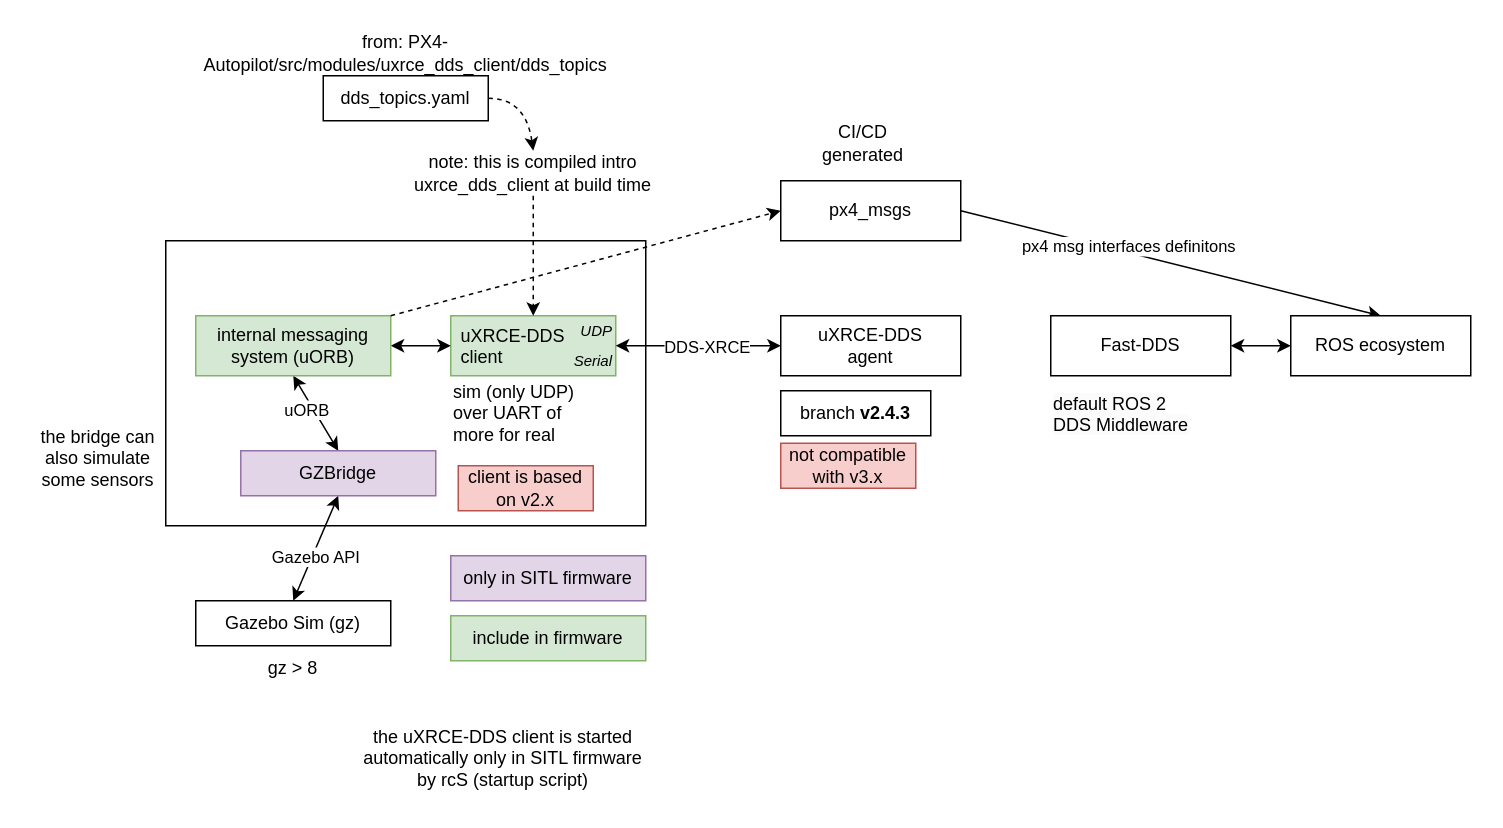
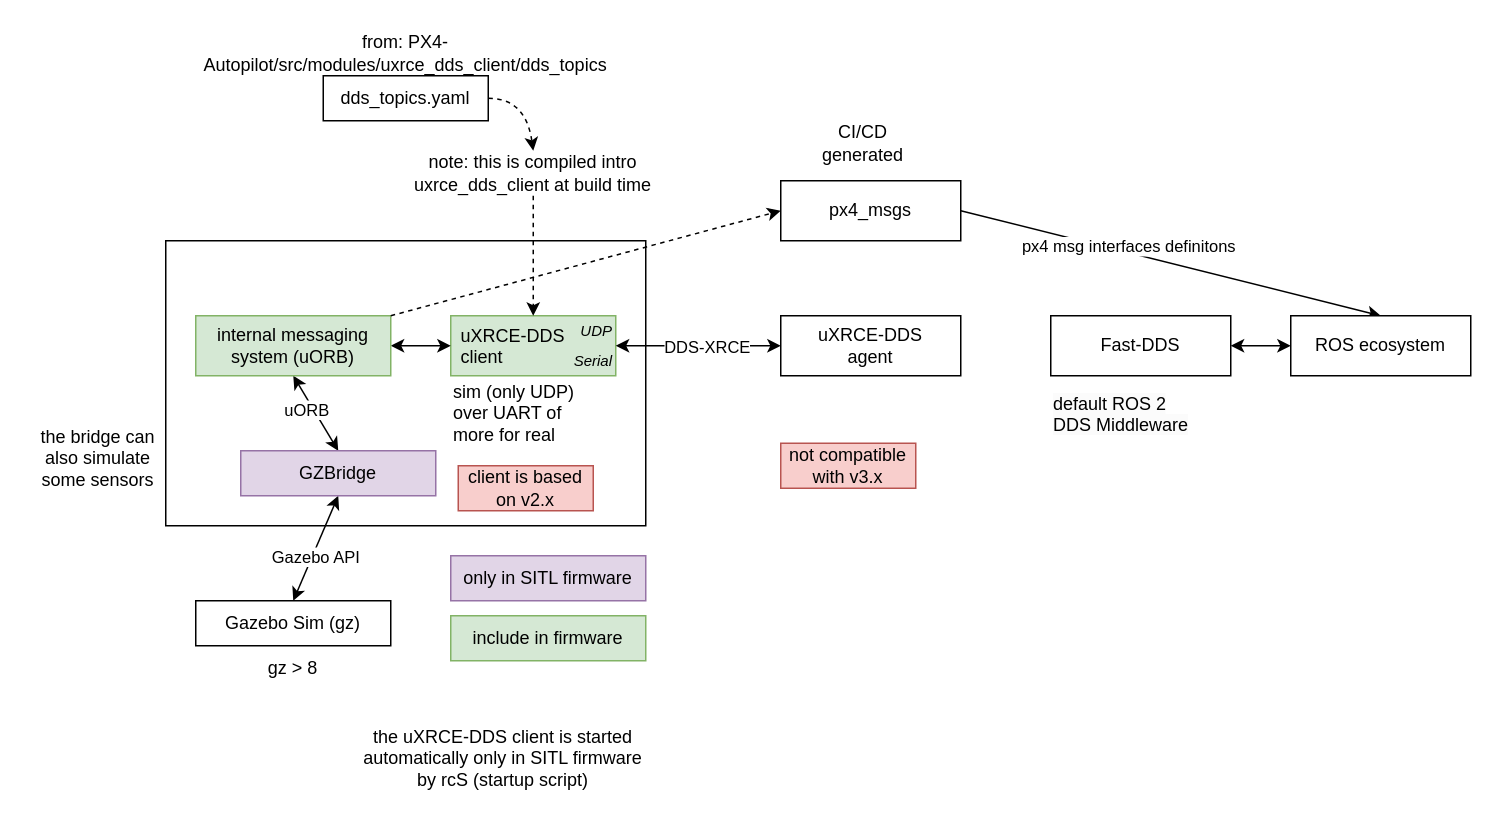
- <mxCell id="17" value="&lt;span style=&quot;font-weight: normal;&quot;&gt;branch &lt;/span&gt;v2.4.3" style="rounded=0;whiteSpace=wrap;html=1;fontStyle=1" parent="1" vertex="1"><mxGeometry x="520" y="260" width="100" height="30" as="geometry" /></mxCell>
